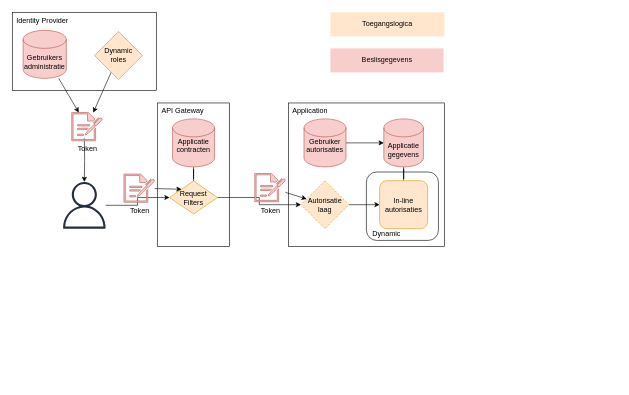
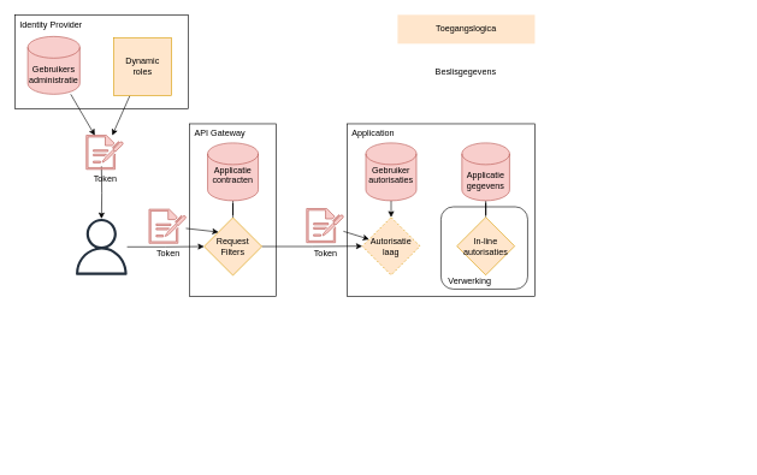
- <mxCell id="24" value="Dynamic &lt;br&gt;roles" style="rhombus;whiteSpace=wrap;html=1;fillColor=#ffe6cc;strokeColor=#d79b00;" vertex="1" parent="1"><mxGeometry x="157" y="52" width="80" height="80" as="geometry" /></mxCell>
+ <mxCell id="24" value="Dynamic &lt;br&gt;roles" style="whiteSpace=wrap;html=1;fillColor=#ffe6cc;strokeColor=#d79b00;rounded=0;" vertex="1" parent="1"><mxGeometry x="157" y="52" width="80" height="80" as="geometry" /></mxCell>
- <mxCell id="30" value="Beslisgegevens" style="rounded=0;whiteSpace=wrap;html=1;fillColor=#f8cecc;strokeColor=none;" vertex="1" parent="1"><mxGeometry x="550" y="80" width="188.5" height="40" as="geometry" /></mxCell>
+ <mxCell id="30" value="Beslisgegevens" style="rounded=0;whiteSpace=wrap;html=1;fillColor=#ffffff;strokeColor=none;" vertex="1" parent="1"><mxGeometry x="550" y="80" width="188.5" height="40" as="geometry" /></mxCell>
- <mxCell id="12" style="rounded=0;orthogonalLoop=1;jettySize=auto;html=1;" edge="1" parent="1" source="13" target="15"><mxGeometry relative="1" as="geometry" /></mxCell>
+ <mxCell id="12" style="rounded=0;orthogonalLoop=1;jettySize=auto;html=1;" edge="1" parent="1" source="13" target="10"><mxGeometry relative="1" as="geometry" /></mxCell>
- <mxCell id="9" value="Request&lt;br&gt;Filters" style="rhombus;whiteSpace=wrap;html=1;fillColor=#ffe6cc;strokeColor=#d79b00;" vertex="1" parent="1"><mxGeometry x="282" y="301" width="80" height="55" as="geometry" /></mxCell>
+ <mxCell id="9" value="Request&lt;br&gt;Filters" style="rhombus;whiteSpace=wrap;html=1;fillColor=#ffe6cc;strokeColor=#d79b00;" vertex="1" parent="1"><mxGeometry x="282" y="301" width="80" height="80" as="geometry" /></mxCell>
- <mxCell id="11" style="rounded=0;orthogonalLoop=1;jettySize=auto;html=1;" edge="1" parent="1" source="10" target="31"><mxGeometry relative="1" as="geometry" /></mxCell>
- <mxCell id="31" value="&lt;div&gt;In-line autorisaties&lt;/div&gt;" style="whiteSpace=wrap;html=1;fillColor=#ffe6cc;strokeColor=#d79b00;rounded=1;" vertex="1" parent="1"><mxGeometry x="632" y="300.5" width="80" height="80" as="geometry" /></mxCell>
+ <mxCell id="31" value="&lt;div&gt;In-line autorisaties&lt;/div&gt;" style="rhombus;whiteSpace=wrap;html=1;fillColor=#ffe6cc;strokeColor=#d79b00;" vertex="1" parent="1"><mxGeometry x="632" y="300.5" width="80" height="80" as="geometry" /></mxCell>
- <mxCell id="25" value="&amp;nbsp;Dynamic" style="rounded=1;whiteSpace=wrap;html=1;align=left;verticalAlign=bottom;fillColor=none;spacingLeft=5;spacingBottom=2;" vertex="1" parent="1"><mxGeometry x="610" y="286" width="120" height="114" as="geometry" /></mxCell>
+ <mxCell id="25" value="&amp;nbsp;Verwerking" style="rounded=1;whiteSpace=wrap;html=1;align=left;verticalAlign=bottom;fillColor=none;spacingLeft=5;spacingBottom=2;" vertex="1" parent="1"><mxGeometry x="610" y="286" width="120" height="114" as="geometry" /></mxCell>
